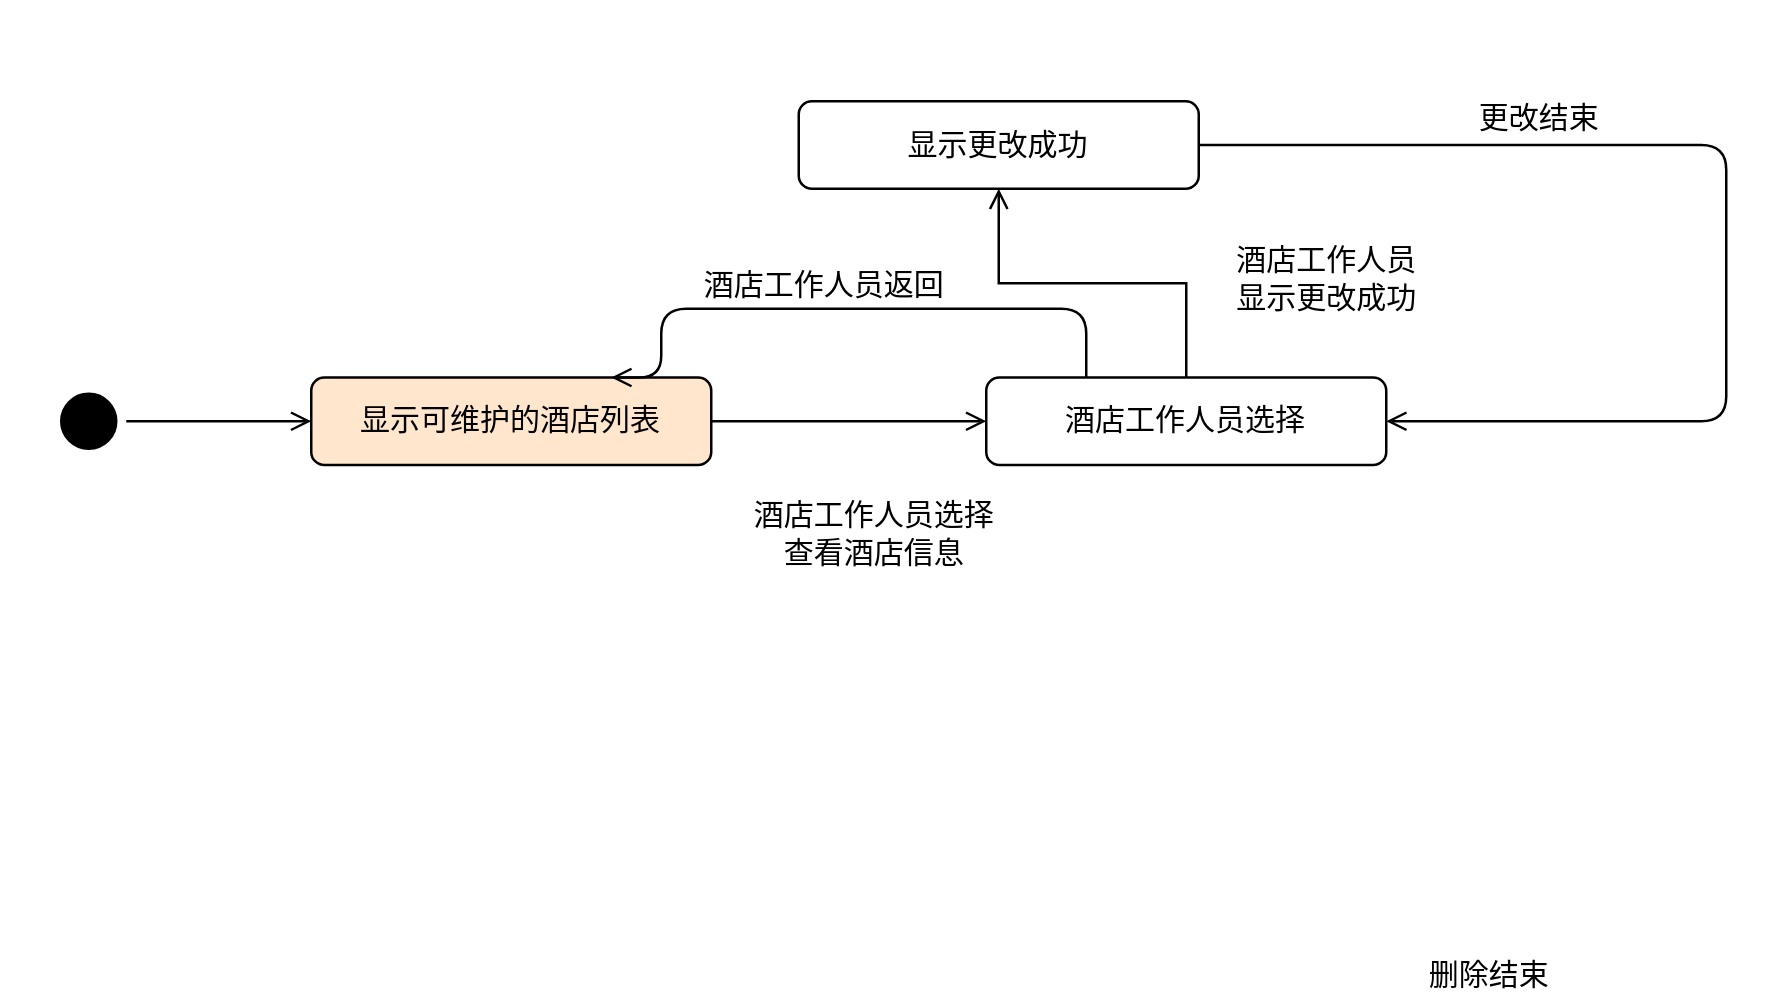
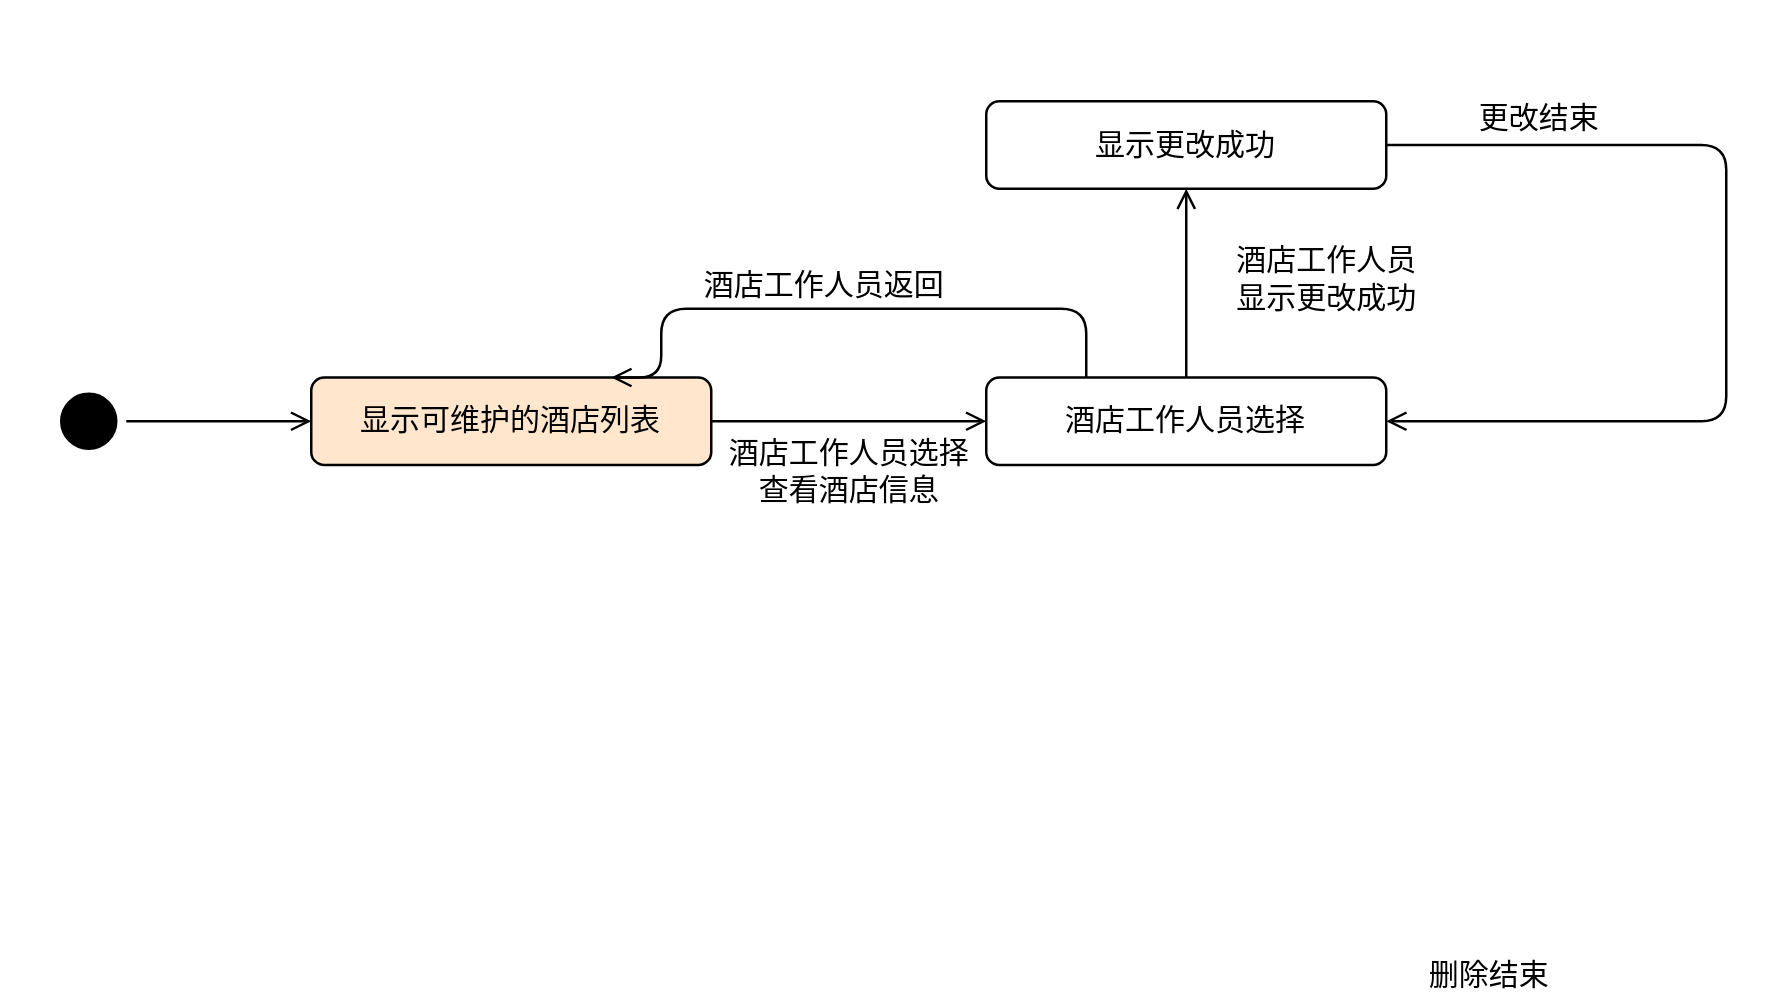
- <mxCell id="11" value="显示更改成功" style="rounded=1;whiteSpace=wrap;html=1;strokeColor=#000000;" parent="1" vertex="1"><mxGeometry x="319" y="40" width="160" height="35" as="geometry" /></mxCell>
+ <mxCell id="11" value="显示更改成功" style="rounded=1;whiteSpace=wrap;html=1;strokeColor=#000000;" parent="1" vertex="1"><mxGeometry x="394" y="40" width="160" height="35" as="geometry" /></mxCell>
- <mxCell id="14" value="&lt;span style=&quot;background-color: rgb(255 , 255 , 255)&quot;&gt;酒店工作人员&lt;/span&gt;选择&lt;br&gt;查看酒店信息" style="text;html=1;align=center;verticalAlign=middle;resizable=0;points=[];autosize=1;" parent="1" vertex="1"><mxGeometry x="294" y="198" width="110" height="30" as="geometry" /></mxCell>
+ <mxCell id="14" value="&lt;span style=&quot;background-color: rgb(255 , 255 , 255)&quot;&gt;酒店工作人员&lt;/span&gt;选择&lt;br&gt;查看酒店信息" style="text;html=1;align=center;verticalAlign=middle;resizable=0;points=[];autosize=1;" parent="1" vertex="1"><mxGeometry x="284" y="173" width="110" height="30" as="geometry" /></mxCell>
